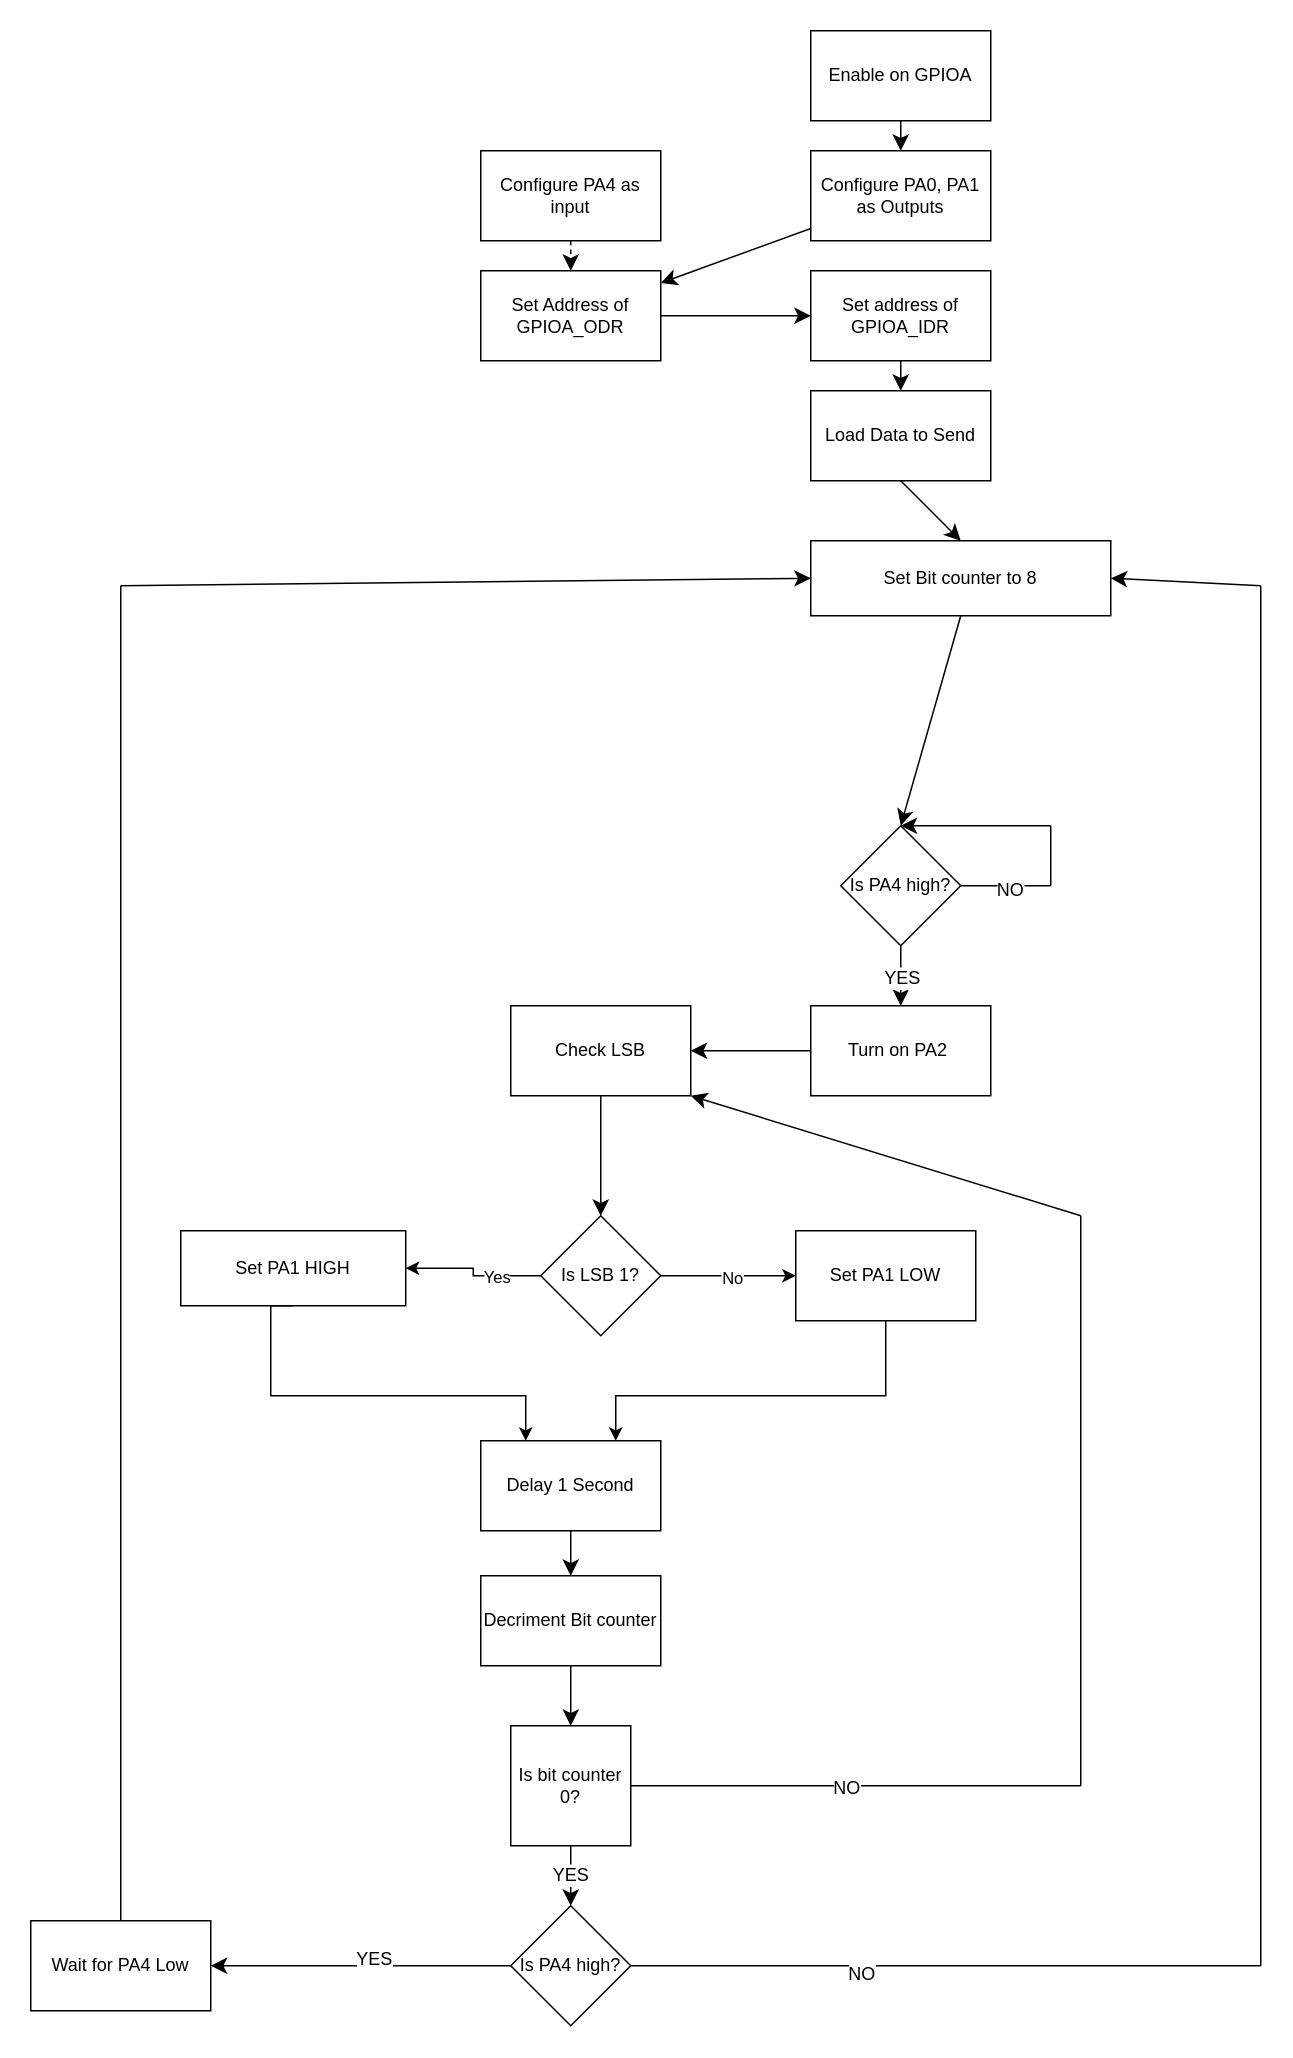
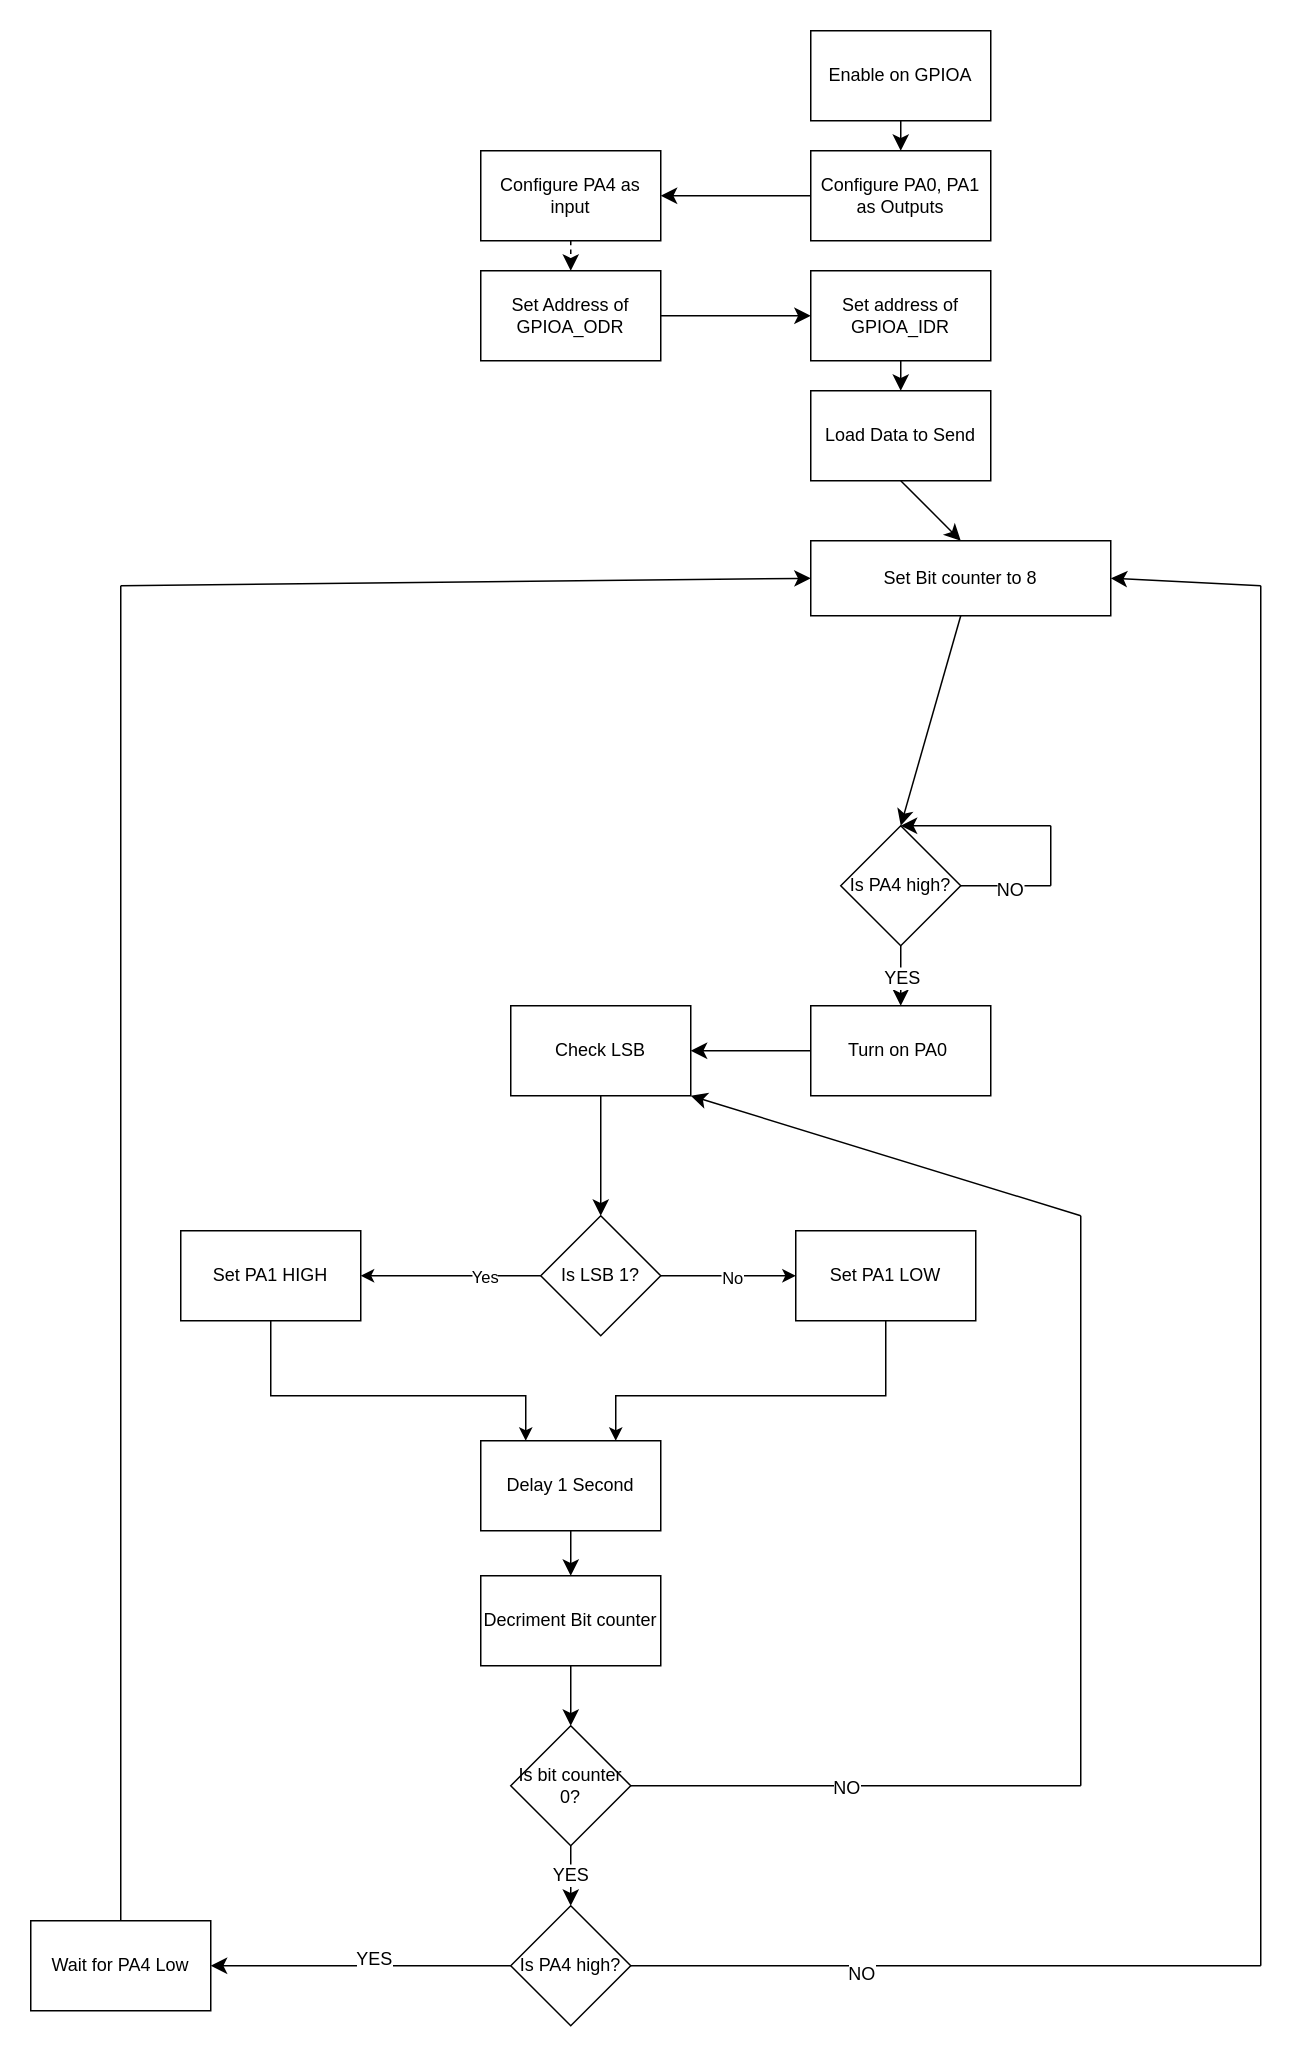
- <mxCell id="6" style="edgeStyle=none;curved=1;rounded=0;orthogonalLoop=1;jettySize=auto;html=1;fontSize=12;startSize=8;endSize=8;" edge="1" parent="1" source="7" target="9"><mxGeometry relative="1" as="geometry" /></mxCell>
+ <mxCell id="6" style="edgeStyle=none;curved=1;rounded=0;orthogonalLoop=1;jettySize=auto;html=1;entryX=1;entryY=0.5;entryDx=0;entryDy=0;fontSize=12;startSize=8;endSize=8;" edge="1" parent="1" source="7" target="26"><mxGeometry relative="1" as="geometry" /></mxCell>
- <mxCell id="11" value="Turn on PA2&amp;nbsp;" style="whiteSpace=wrap;html=1;" parent="1" vertex="1"><mxGeometry x="540" y="670" width="120" height="60" as="geometry" /></mxCell>
+ <mxCell id="11" value="Turn on PA0&amp;nbsp;" style="whiteSpace=wrap;html=1;" parent="1" vertex="1"><mxGeometry x="540" y="670" width="120" height="60" as="geometry" /></mxCell>
- <mxCell id="20" value="Set PA1 HIGH" style="whiteSpace=wrap;html=1;" parent="1" vertex="1"><mxGeometry x="120" y="820" width="150" height="50" as="geometry" /></mxCell>
+ <mxCell id="20" value="Set PA1 HIGH" style="whiteSpace=wrap;html=1;" parent="1" vertex="1"><mxGeometry x="120" y="820" width="120" height="60" as="geometry" /></mxCell>
- <mxCell id="41" value="Is bit counter 0?" style="whiteSpace=wrap;html=1;rounded=0;" vertex="1" parent="1"><mxGeometry x="340" y="1150" width="80" height="80" as="geometry" /></mxCell>
+ <mxCell id="41" value="Is bit counter 0?" style="rhombus;whiteSpace=wrap;html=1;" vertex="1" parent="1"><mxGeometry x="340" y="1150" width="80" height="80" as="geometry" /></mxCell>
